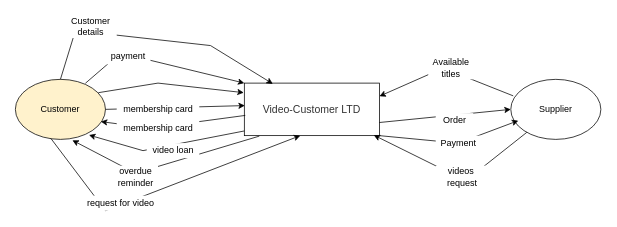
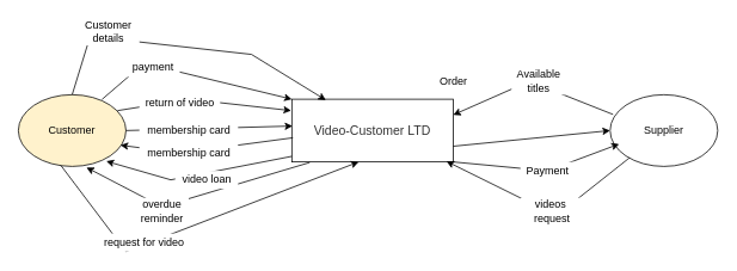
+ <mxCell id="23" value="return of video" style="text;html=1;align=center;verticalAlign=middle;resizable=0;points=[];autosize=1;strokeColor=none;fillColor=default;" vertex="1" parent="1"><mxGeometry x="155" y="105" width="90" height="20" as="geometry" /></mxCell>
- <mxCell id="10" value="Order" style="text;html=1;align=center;verticalAlign=middle;resizable=0;points=[];autosize=1;strokeColor=none;fillColor=default;" vertex="1" parent="1"><mxGeometry x="580" y="150" width="50" height="20" as="geometry" /></mxCell>
+ <mxCell id="10" value="Order" style="text;html=1;align=center;verticalAlign=middle;resizable=0;points=[];autosize=1;strokeColor=none;fillColor=default;" vertex="1" parent="1"><mxGeometry x="480" y="80" width="50" height="20" as="geometry" /></mxCell>
